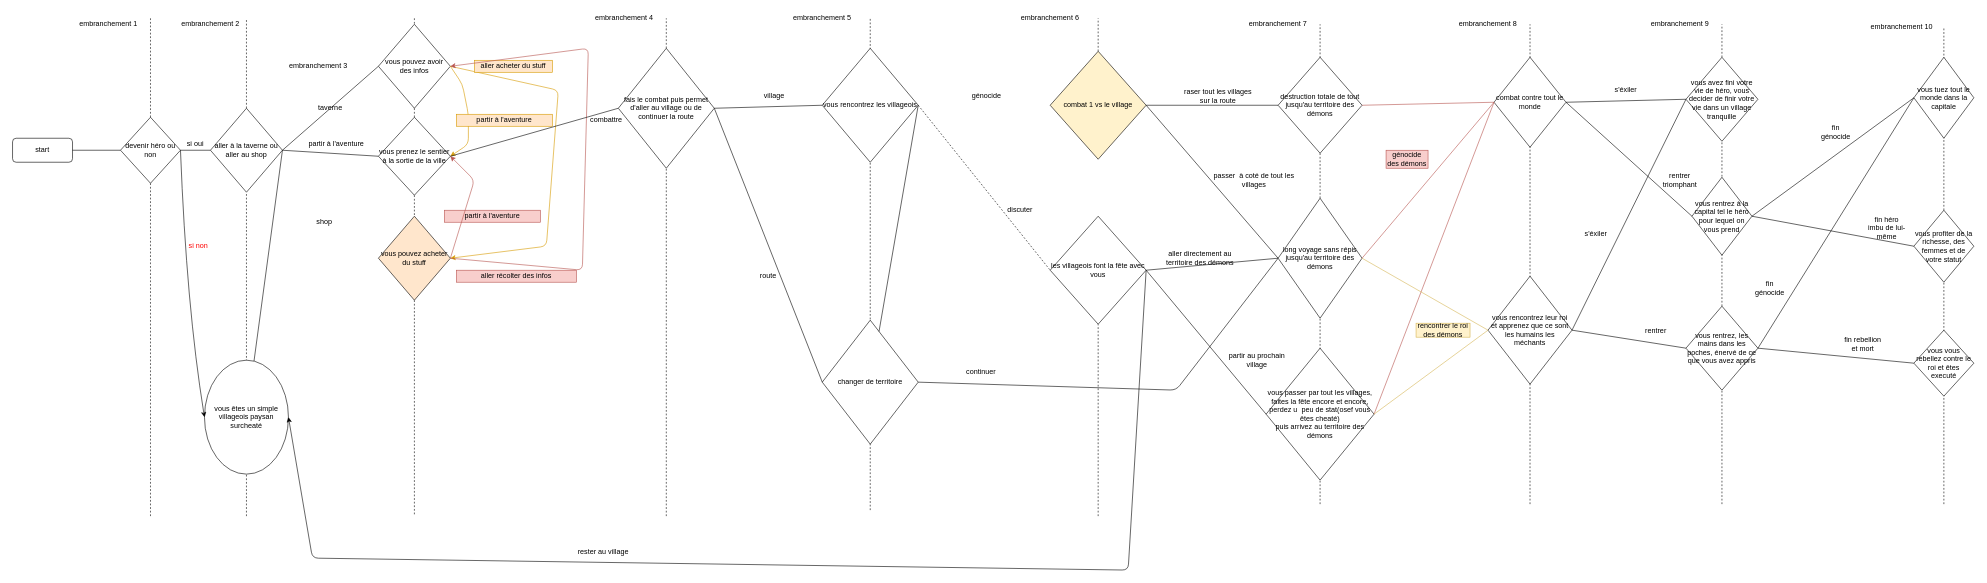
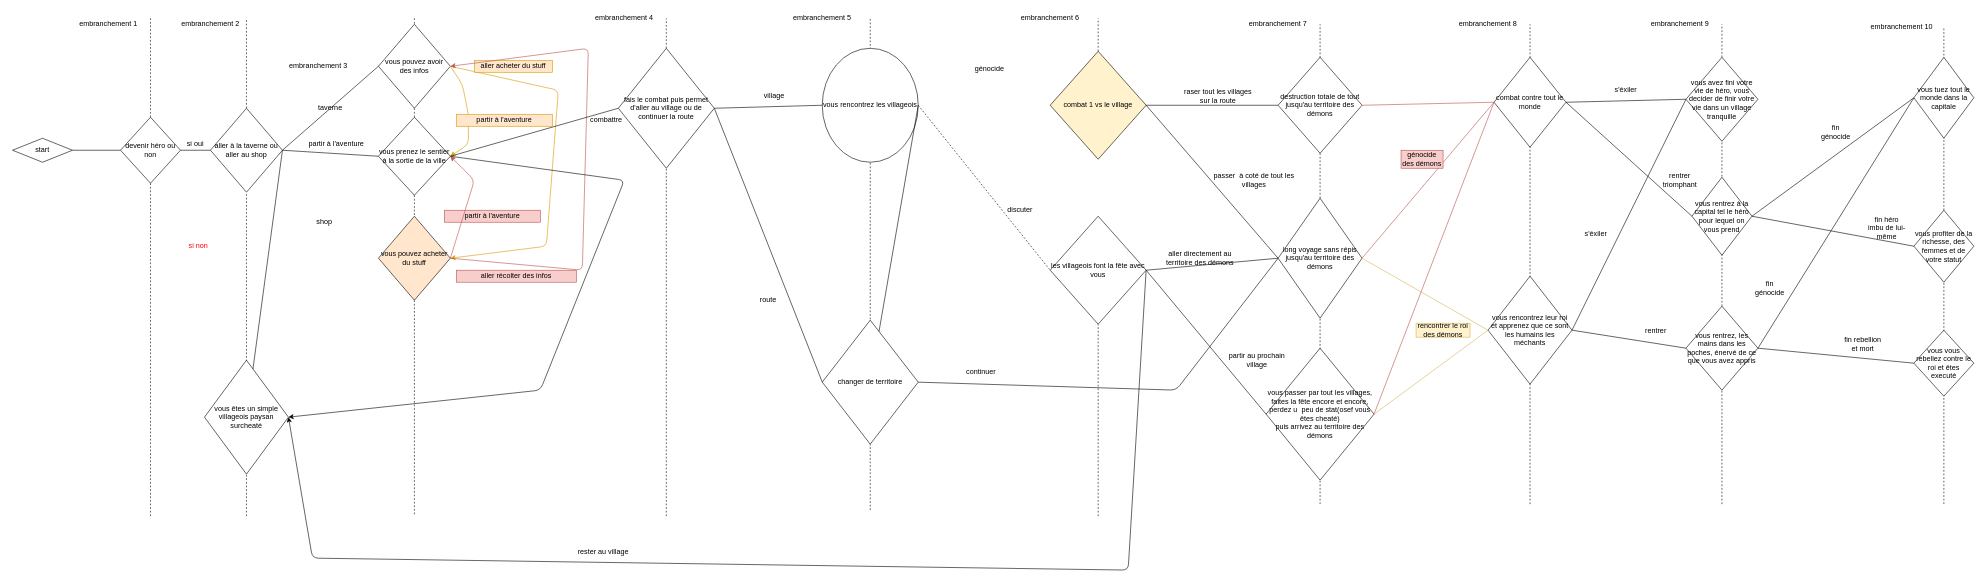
- <mxCell id="58" value="génocide" style="text;html=1;strokeColor=none;fillColor=none;align=center;verticalAlign=middle;whiteSpace=wrap;rounded=0;" vertex="1" parent="1"><mxGeometry x="1624" y="150" width="40" height="20" as="geometry" /></mxCell>
+ <mxCell id="58" value="génocide" style="text;html=1;strokeColor=none;fillColor=none;align=center;verticalAlign=middle;whiteSpace=wrap;rounded=0;" vertex="1" parent="1"><mxGeometry x="1629" y="105" width="40" height="20" as="geometry" /></mxCell>
- <mxCell id="49" value="&lt;div&gt;vous rencontrez les villageois&lt;/div&gt;" style="rhombus;whiteSpace=wrap;html=1;" vertex="1" parent="1"><mxGeometry x="1370" y="80" width="160" height="190" as="geometry" /></mxCell>
+ <mxCell id="49" value="&lt;div&gt;vous rencontrez les villageois&lt;/div&gt;" style="ellipse;whiteSpace=wrap;html=1;" vertex="1" parent="1"><mxGeometry x="1370" y="80" width="160" height="190" as="geometry" /></mxCell>
- <mxCell id="5" value="start" style="rounded=1;whiteSpace=wrap;html=1;" parent="1" vertex="1"><mxGeometry x="20" y="230" width="100" height="40" as="geometry" /></mxCell>
+ <mxCell id="5" value="start" style="rhombus;whiteSpace=wrap;html=1;" parent="1" vertex="1"><mxGeometry x="20" y="230" width="100" height="40" as="geometry" /></mxCell>
- <mxCell id="86" value="génocide des démons" style="text;html=1;strokeColor=#b85450;fillColor=#f8cecc;align=center;verticalAlign=middle;whiteSpace=wrap;rounded=0;" vertex="1" parent="1"><mxGeometry x="2310" y="250" width="70" height="30" as="geometry" /></mxCell>
+ <mxCell id="86" value="génocide des démons" style="text;html=1;strokeColor=#b85450;fillColor=#f8cecc;align=center;verticalAlign=middle;whiteSpace=wrap;rounded=0;" vertex="1" parent="1"><mxGeometry x="2335" y="250" width="70" height="30" as="geometry" /></mxCell>
- <mxCell id="53" value="route" style="text;html=1;strokeColor=none;fillColor=none;align=center;verticalAlign=middle;whiteSpace=wrap;rounded=0;" vertex="1" parent="1"><mxGeometry x="1260" y="450" width="40" height="20" as="geometry" /></mxCell>
+ <mxCell id="53" value="route" style="text;html=1;strokeColor=none;fillColor=none;align=center;verticalAlign=middle;whiteSpace=wrap;rounded=0;" vertex="1" parent="1"><mxGeometry x="1260" y="490" width="40" height="20" as="geometry" /></mxCell>
- <mxCell id="12" value="" style="curved=1;endArrow=classic;html=1;exitX=1;exitY=0.5;exitDx=0;exitDy=0;entryX=0;entryY=0.5;entryDx=0;entryDy=0;" parent="1" source="4" target="11" edge="1"><mxGeometry width="50" height="50" relative="1" as="geometry"><mxPoint x="20" y="580" as="sourcePoint" /><mxPoint x="1000" y="320" as="targetPoint" /><Array as="points"><mxPoint x="310" y="510" /></Array></mxGeometry></mxCell>
+ <mxCell id="45" value="" style="endArrow=classic;html=1;exitX=1;exitY=0.5;exitDx=0;exitDy=0;entryX=1;entryY=0.5;entryDx=0;entryDy=0;" edge="1" parent="1" source="28" target="11"><mxGeometry width="50" height="50" relative="1" as="geometry"><mxPoint x="750" y="270" as="sourcePoint" /><mxPoint x="370" y="880" as="targetPoint" /><Array as="points"><mxPoint x="1040" y="300" /><mxPoint x="900" y="650" /></Array></mxGeometry></mxCell>
- <mxCell id="11" value="vous êtes un simple villageois paysan surcheaté" style="ellipse;whiteSpace=wrap;html=1;" parent="1" vertex="1"><mxGeometry x="340" y="600" width="140" height="190" as="geometry" /></mxCell>
+ <mxCell id="11" value="vous êtes un simple villageois paysan surcheaté" style="rhombus;whiteSpace=wrap;html=1;" parent="1" vertex="1"><mxGeometry x="340" y="600" width="140" height="190" as="geometry" /></mxCell>
